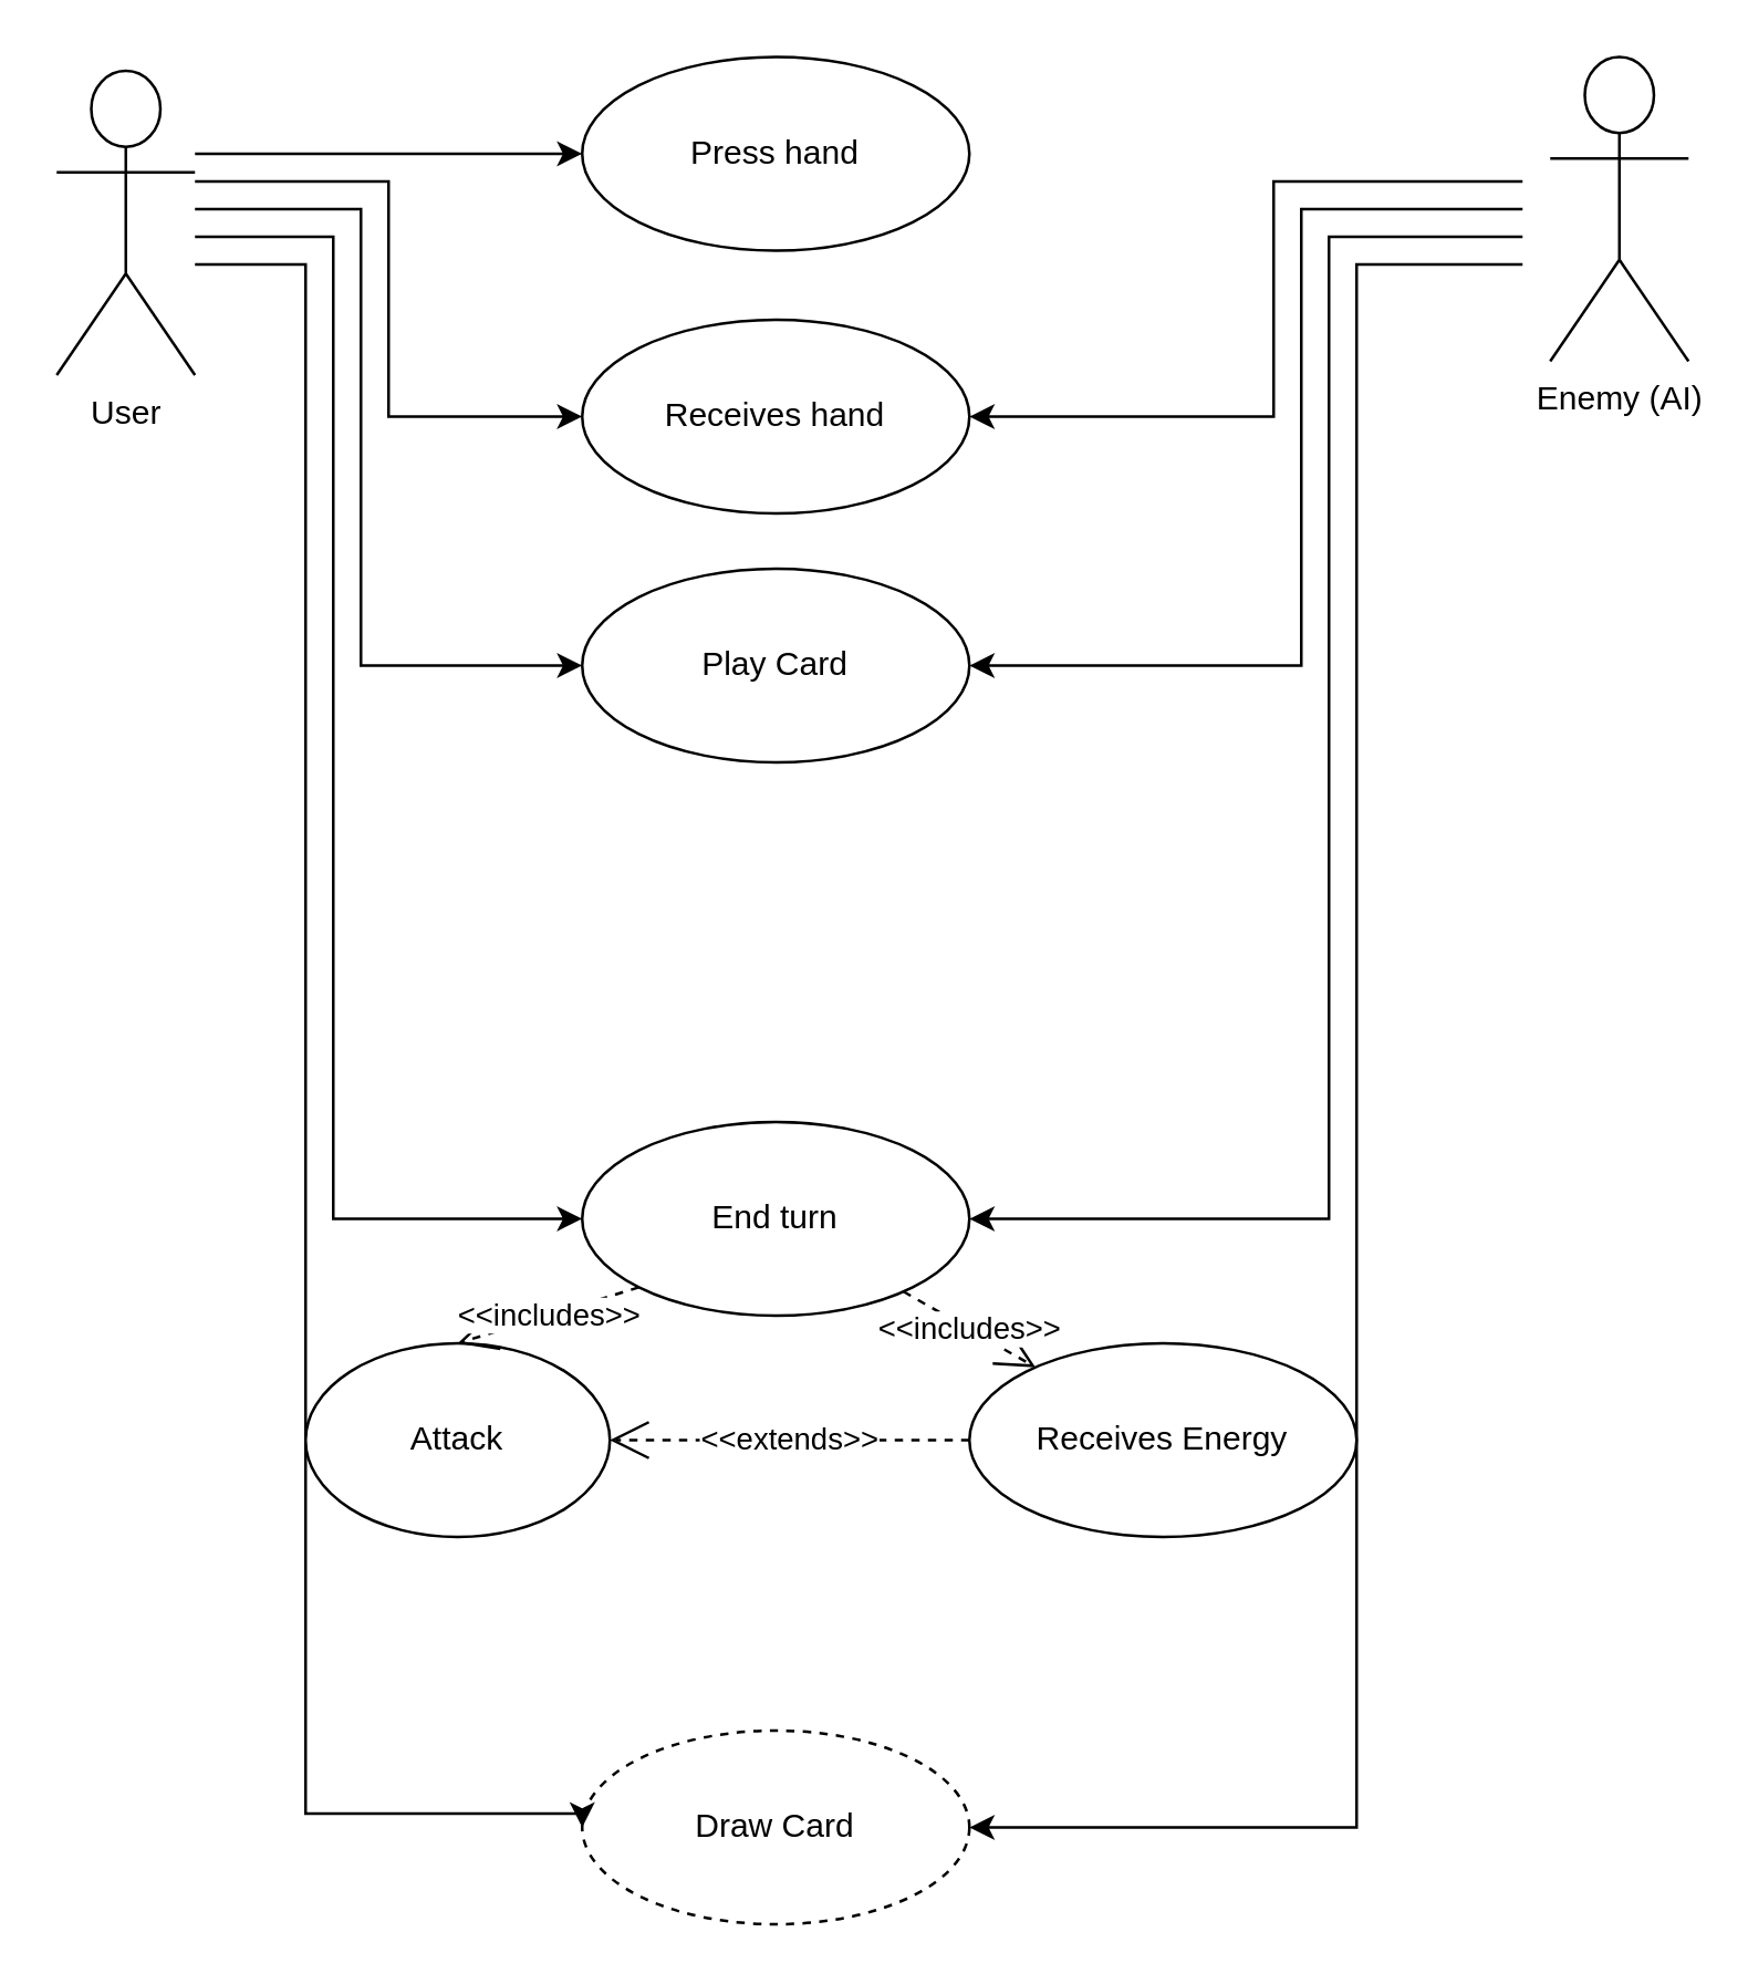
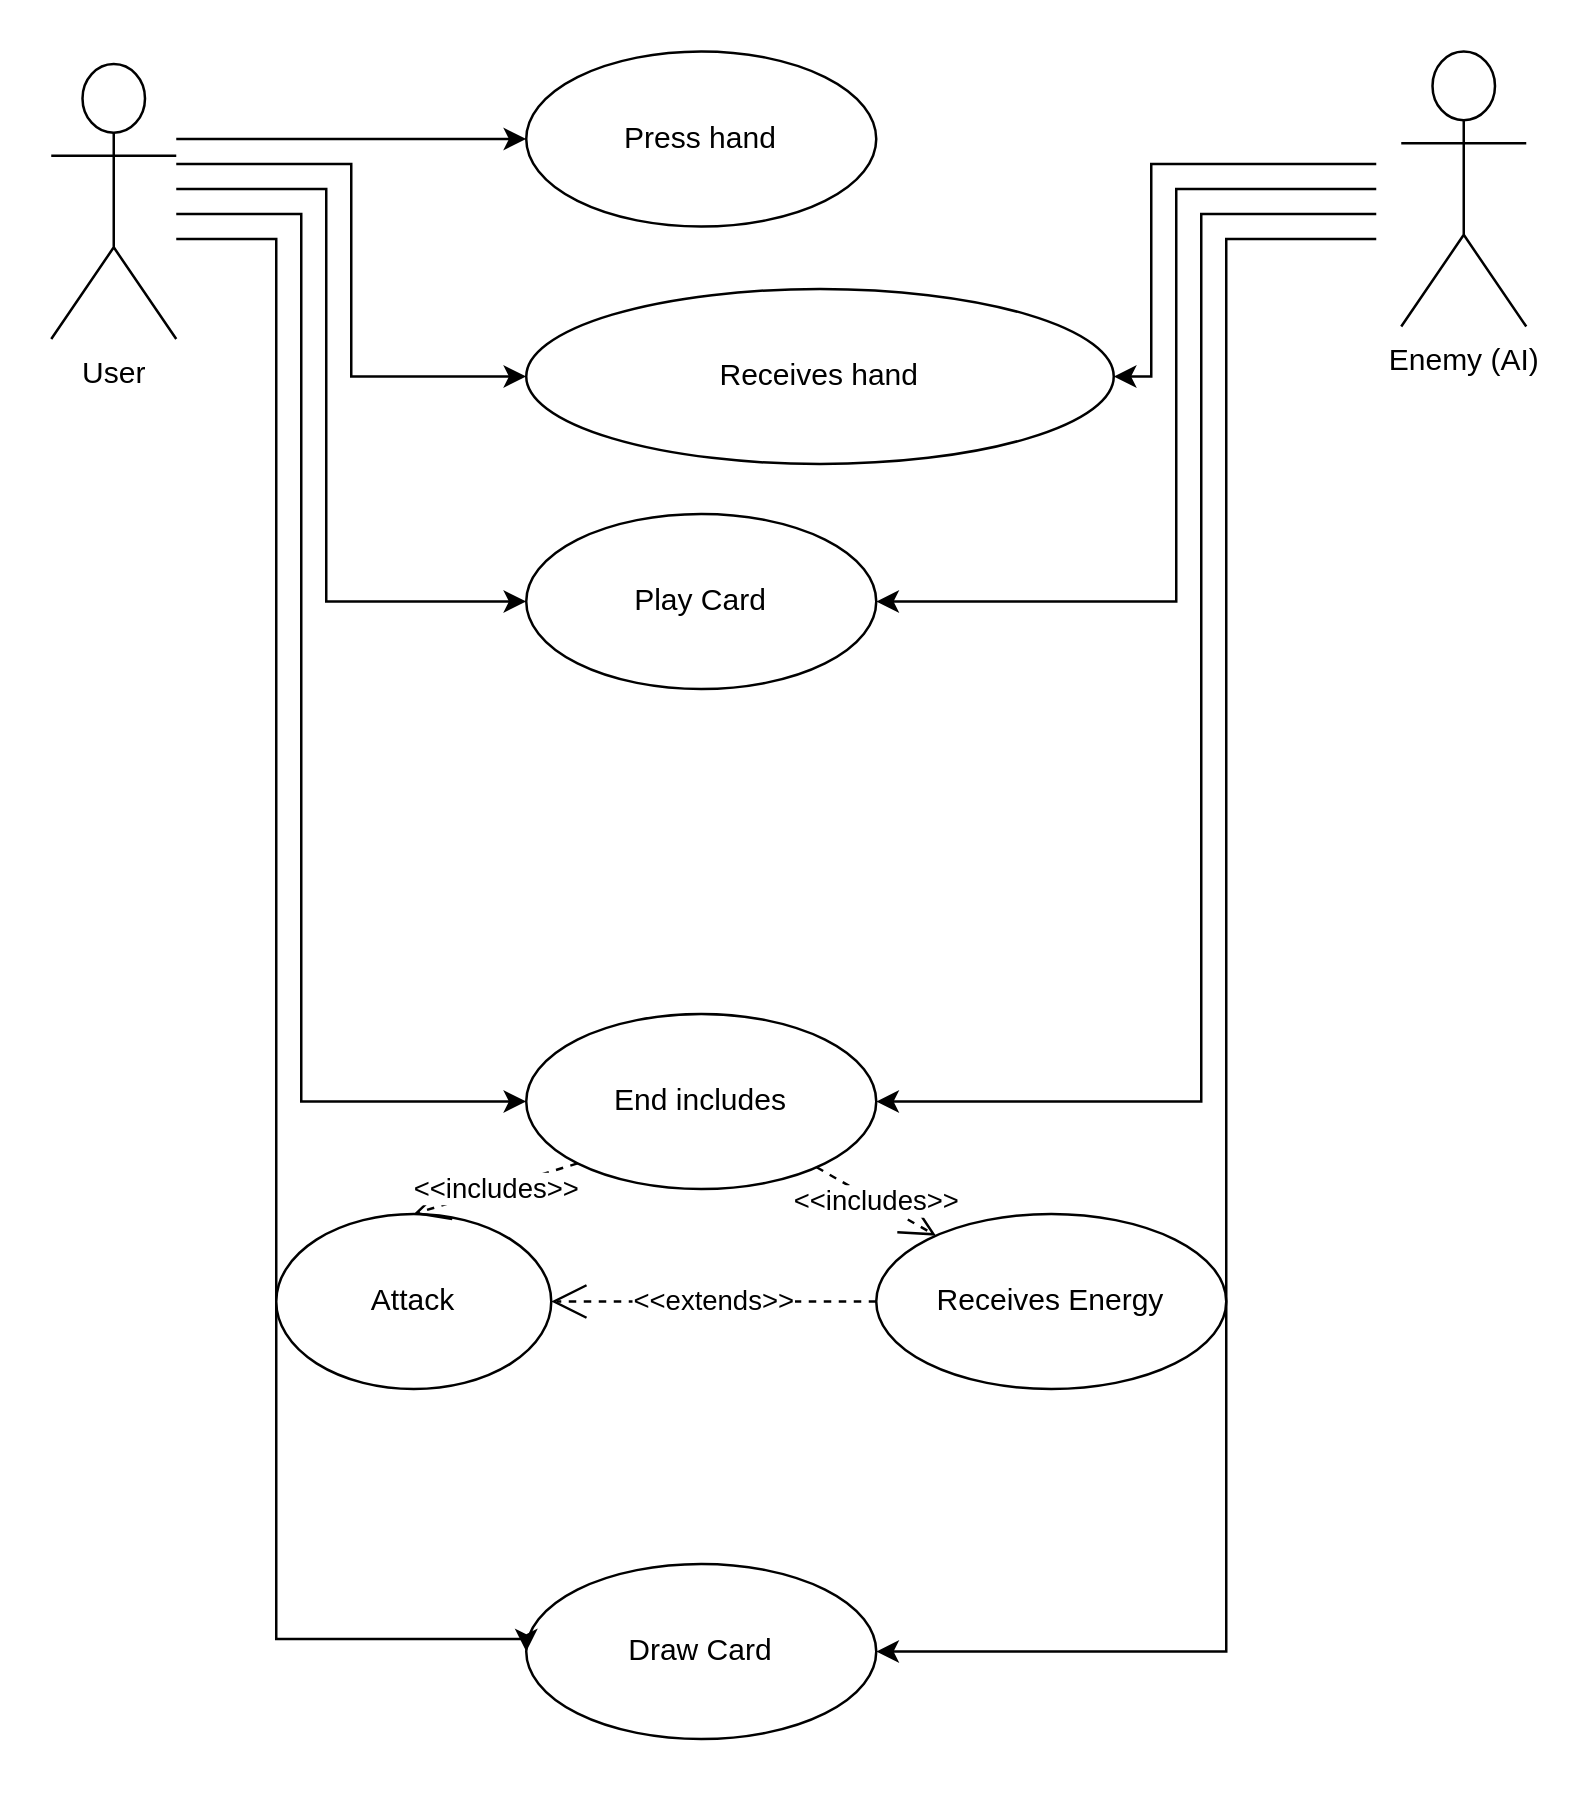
- <mxCell id="8" value="Receives hand" style="ellipse;whiteSpace=wrap;html=1;" parent="1" vertex="1"><mxGeometry x="210" y="115" width="140" height="70" as="geometry" /></mxCell>
+ <mxCell id="8" value="Receives hand" style="ellipse;whiteSpace=wrap;html=1;" parent="1" vertex="1"><mxGeometry x="210" y="115" width="235" height="70" as="geometry" /></mxCell>
- <mxCell id="10" value="End turn" style="ellipse;whiteSpace=wrap;html=1;" parent="1" vertex="1"><mxGeometry x="210" y="405" width="140" height="70" as="geometry" /></mxCell>
+ <mxCell id="10" value="End includes" style="ellipse;whiteSpace=wrap;html=1;" parent="1" vertex="1"><mxGeometry x="210" y="405" width="140" height="70" as="geometry" /></mxCell>
- <mxCell id="11" value="Draw Card" style="ellipse;whiteSpace=wrap;html=1;dashed=1;" parent="1" vertex="1"><mxGeometry x="210" y="625" width="140" height="70" as="geometry" /></mxCell>
+ <mxCell id="11" value="Draw Card" style="ellipse;whiteSpace=wrap;html=1;" parent="1" vertex="1"><mxGeometry x="210" y="625" width="140" height="70" as="geometry" /></mxCell>
